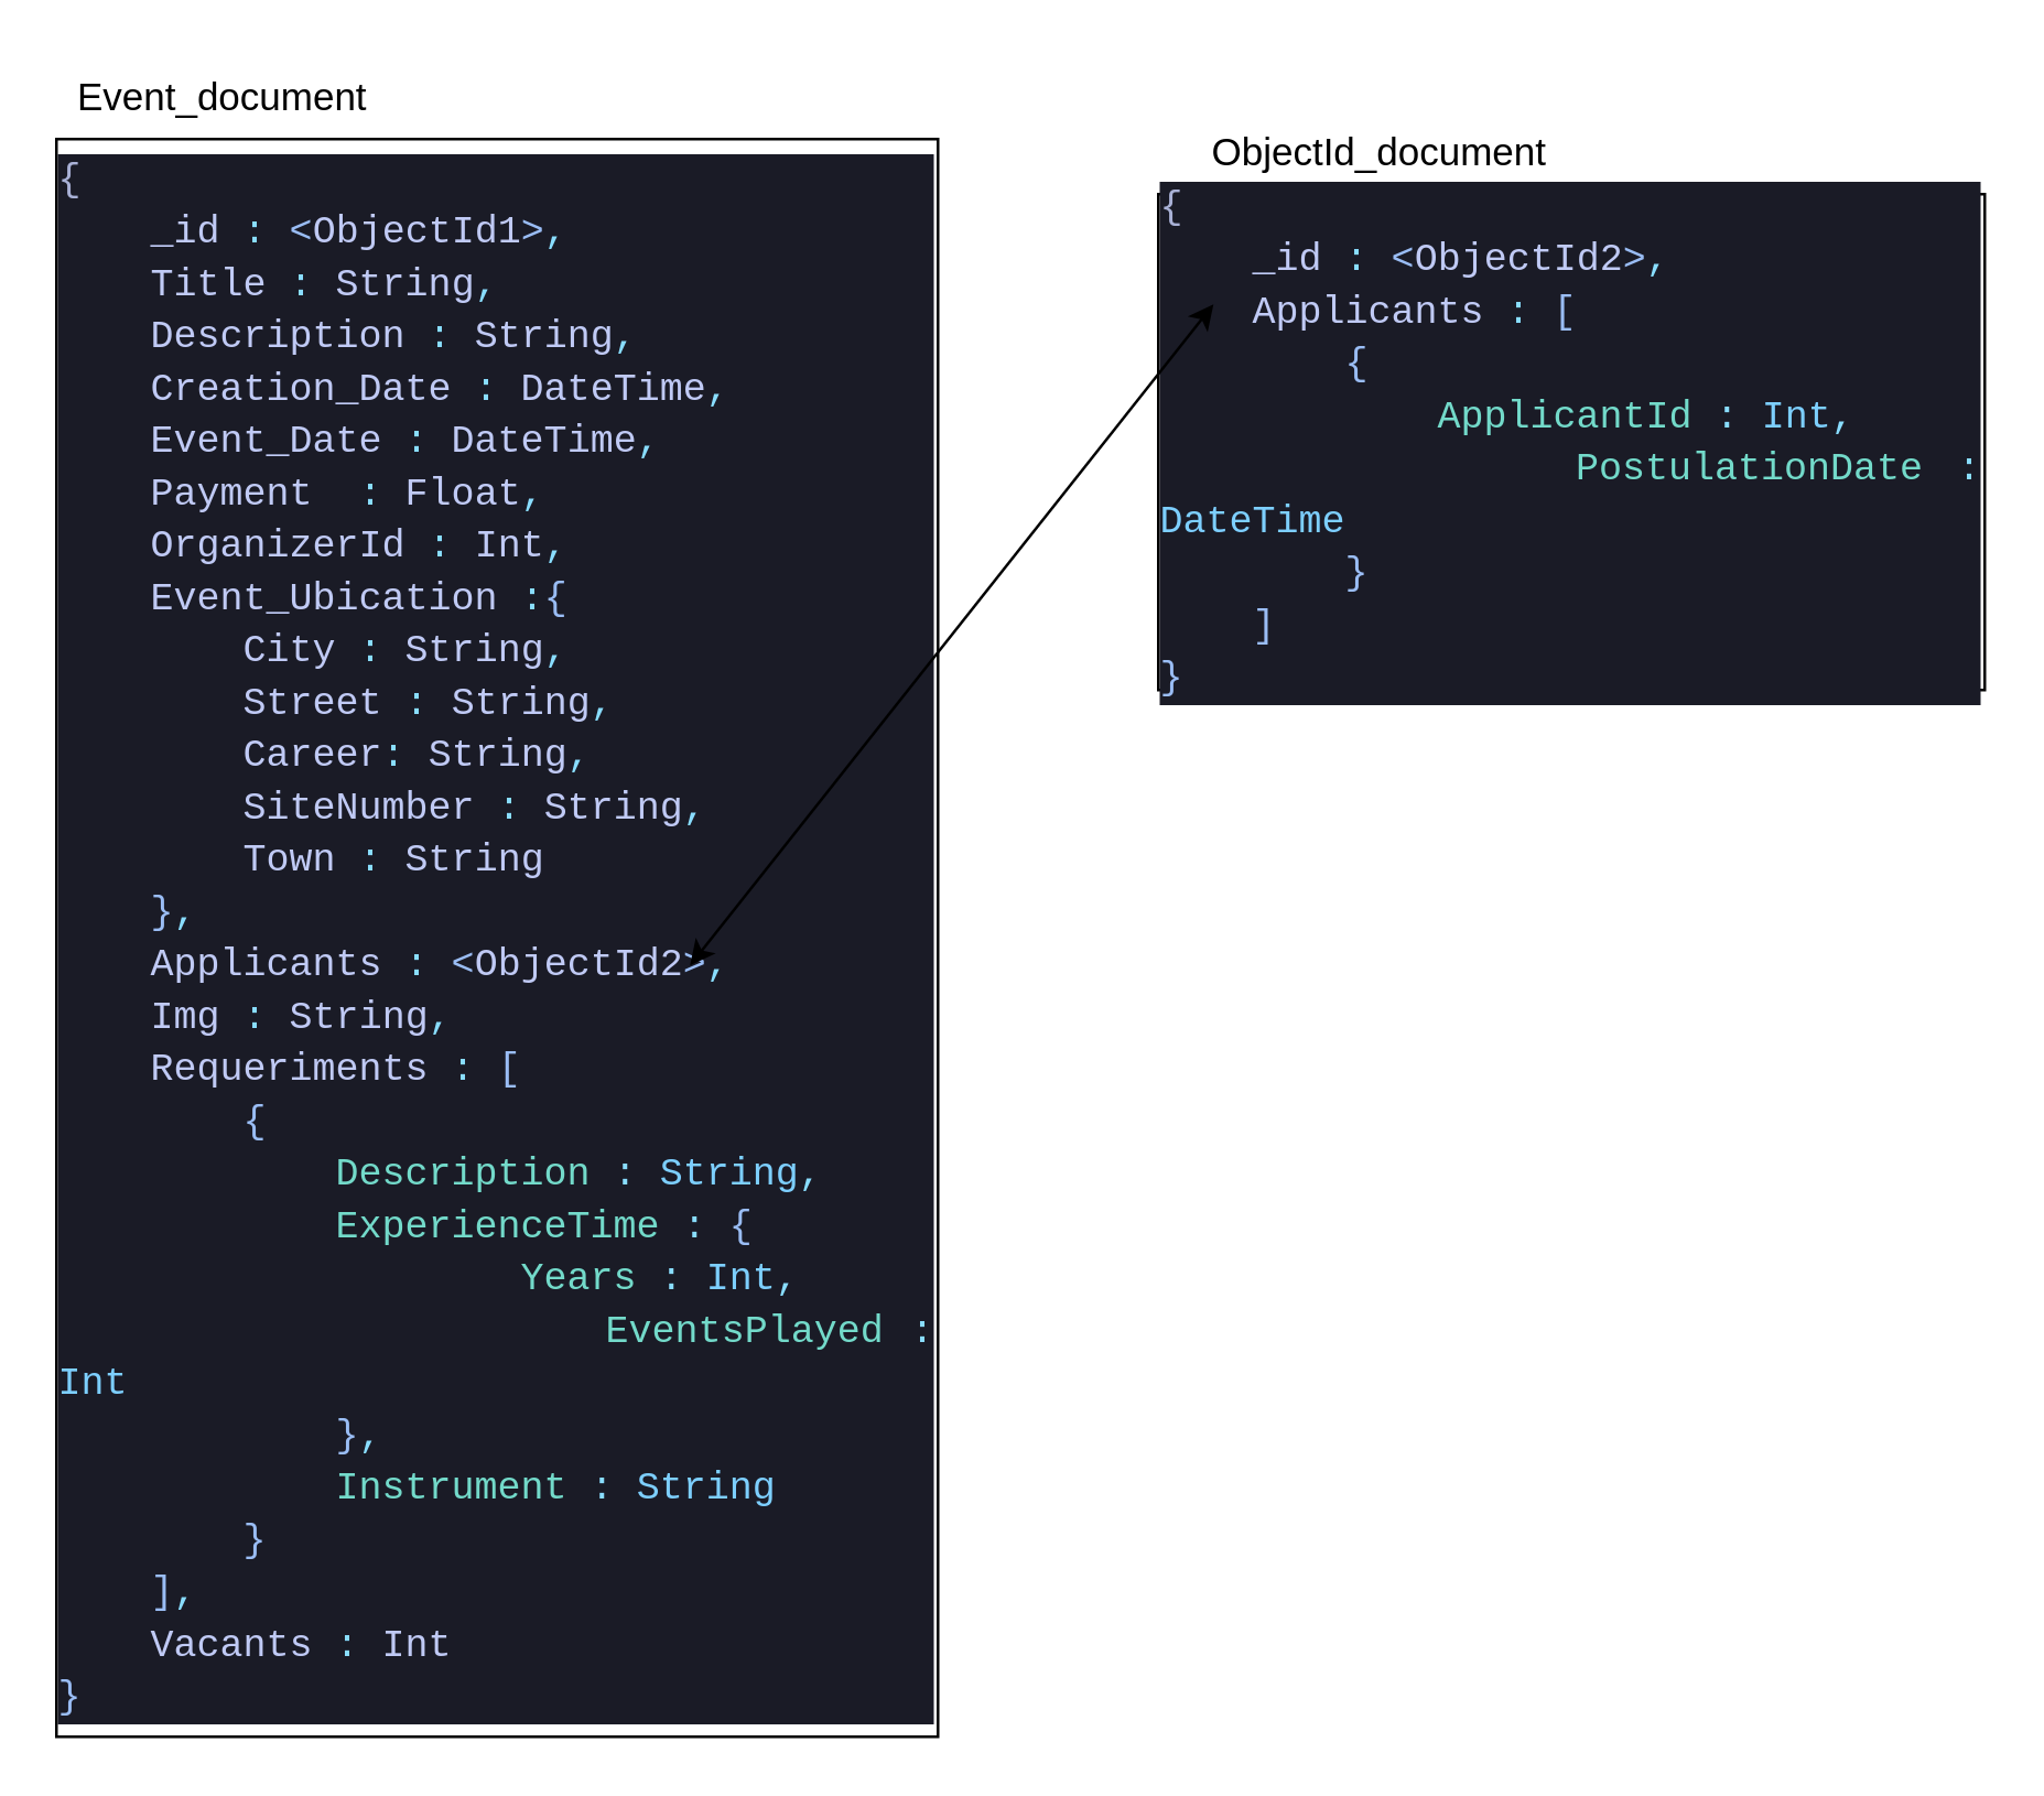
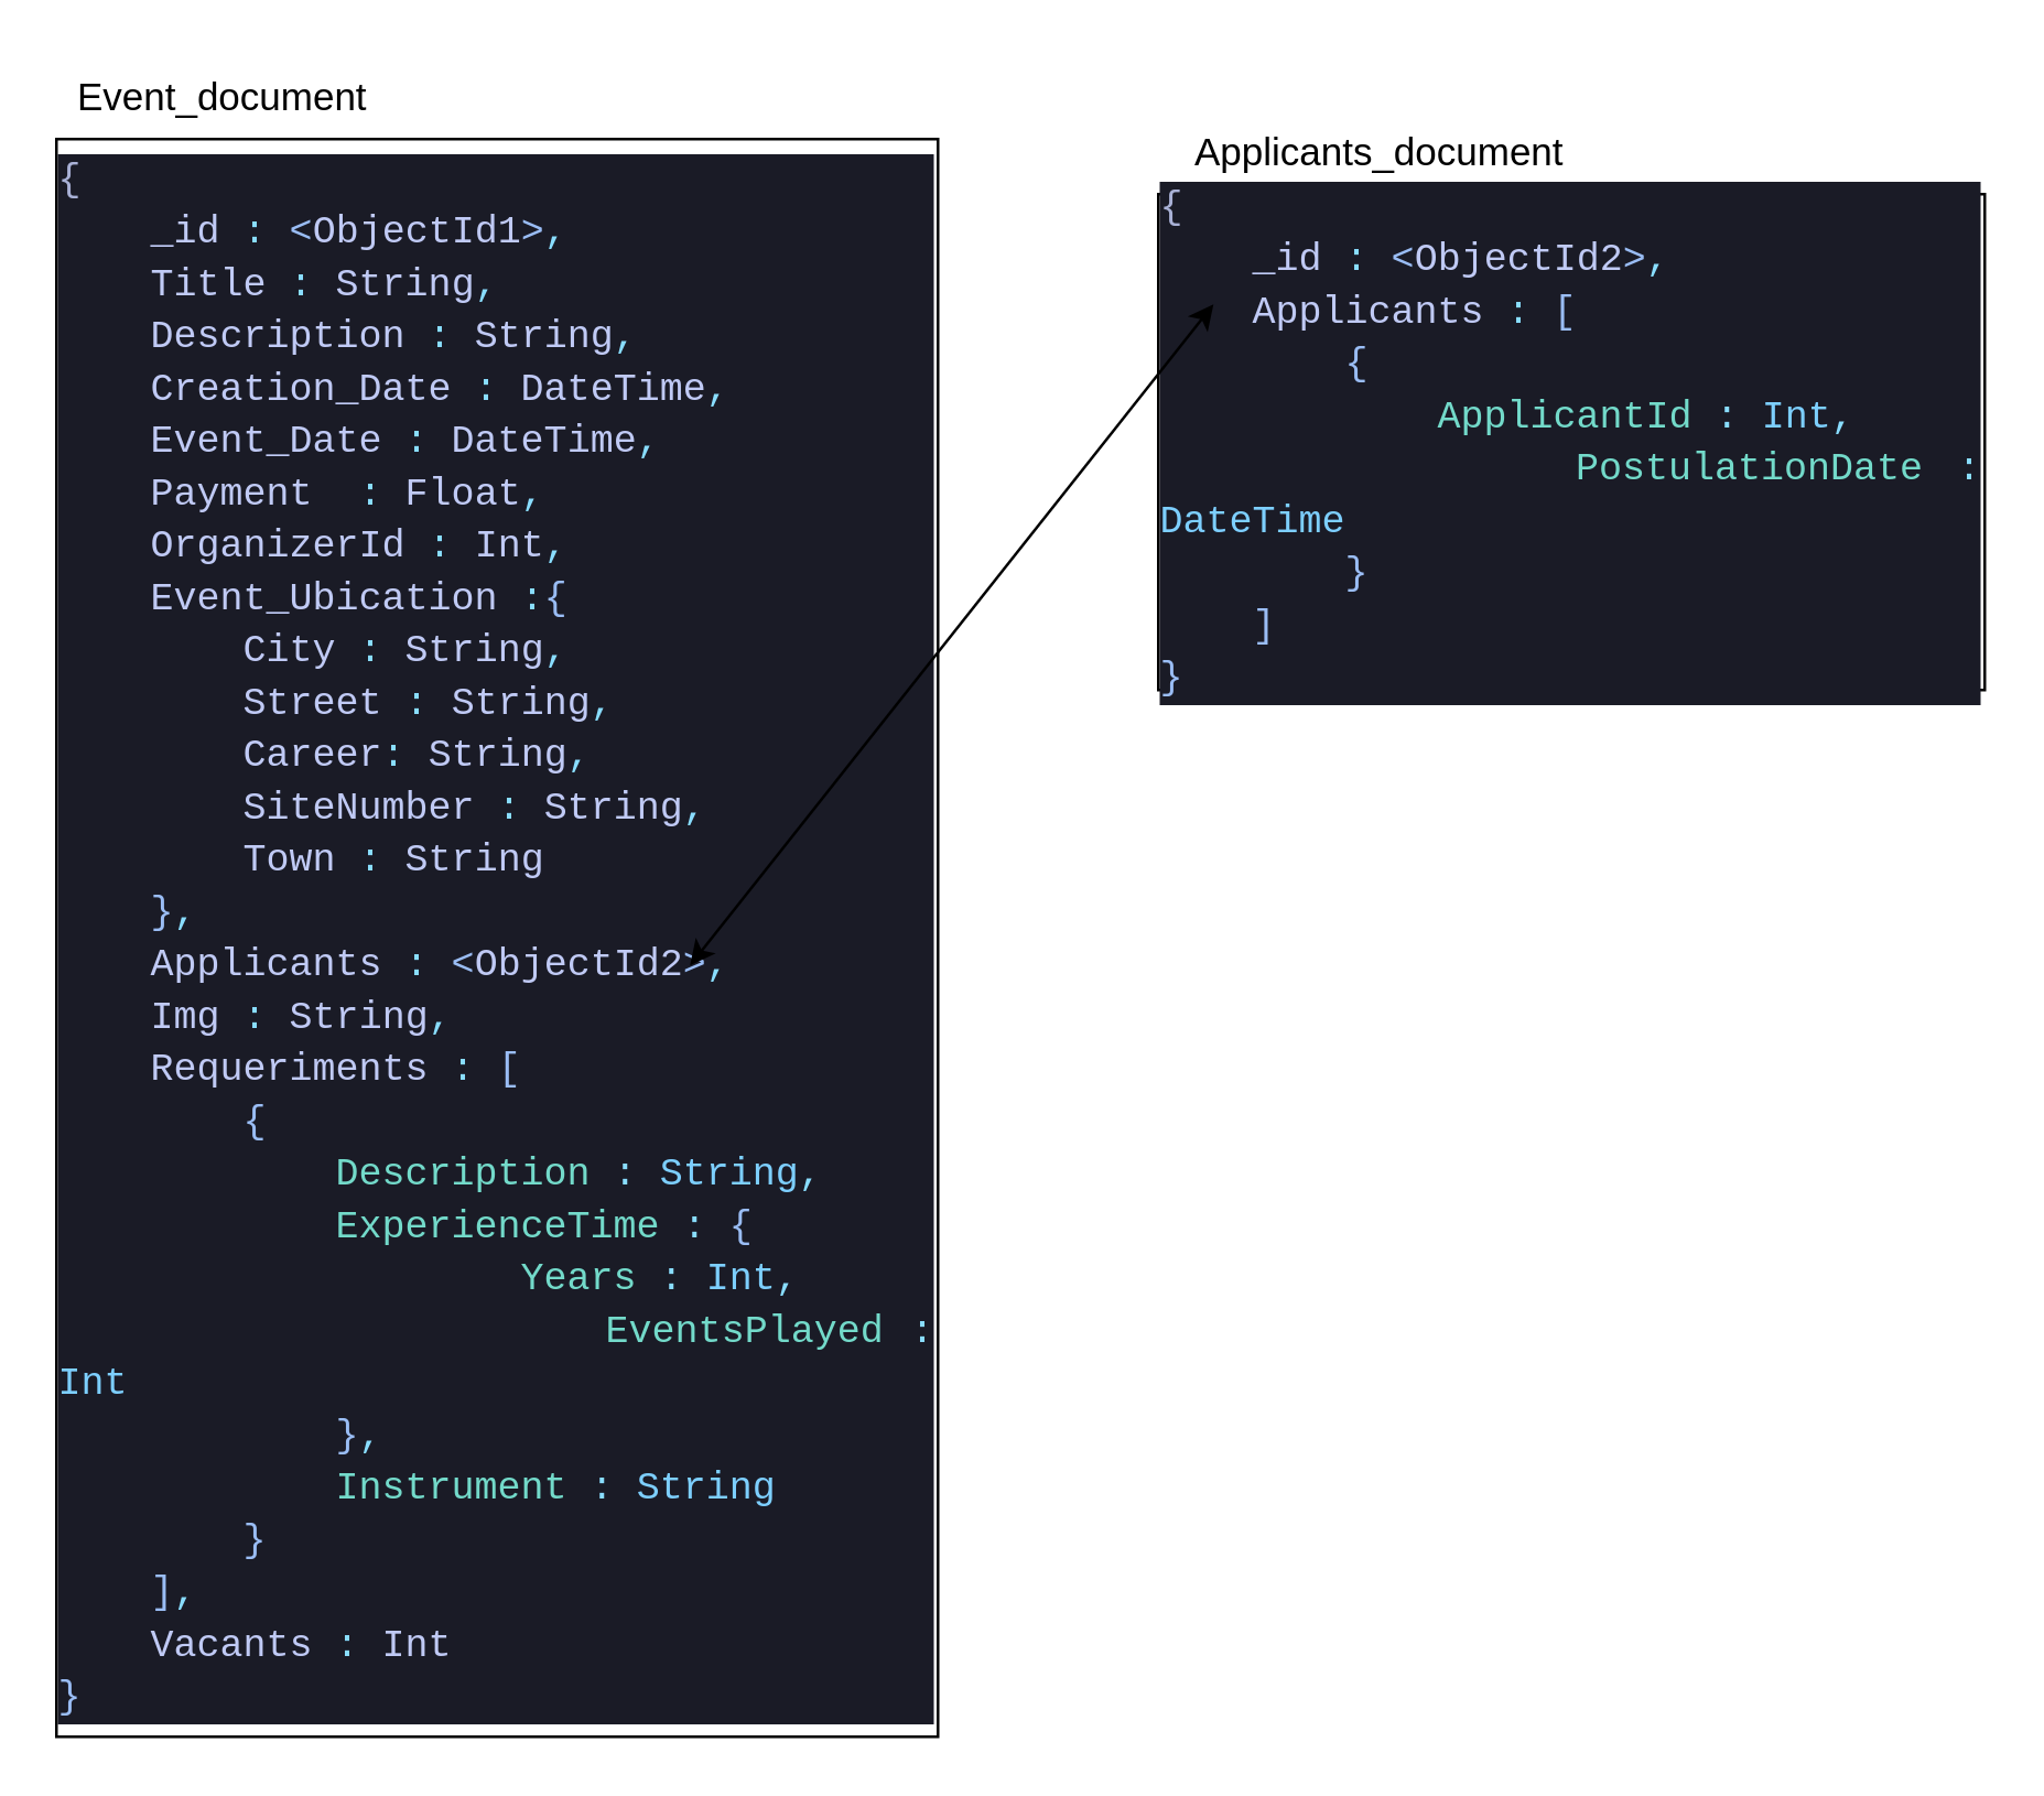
- <mxCell id="5" value="ObjectId_document" style="text;html=1;align=center;verticalAlign=middle;resizable=0;points=[];autosize=1;strokeColor=none;fillColor=none;fontSize=14;" parent="1" vertex="1"><mxGeometry x="420" y="40" width="160" height="30" as="geometry" /></mxCell>
+ <mxCell id="5" value="Applicants_document" style="text;html=1;align=center;verticalAlign=middle;resizable=0;points=[];autosize=1;strokeColor=none;fillColor=none;fontSize=14;" parent="1" vertex="1"><mxGeometry x="420" y="40" width="160" height="30" as="geometry" /></mxCell>
